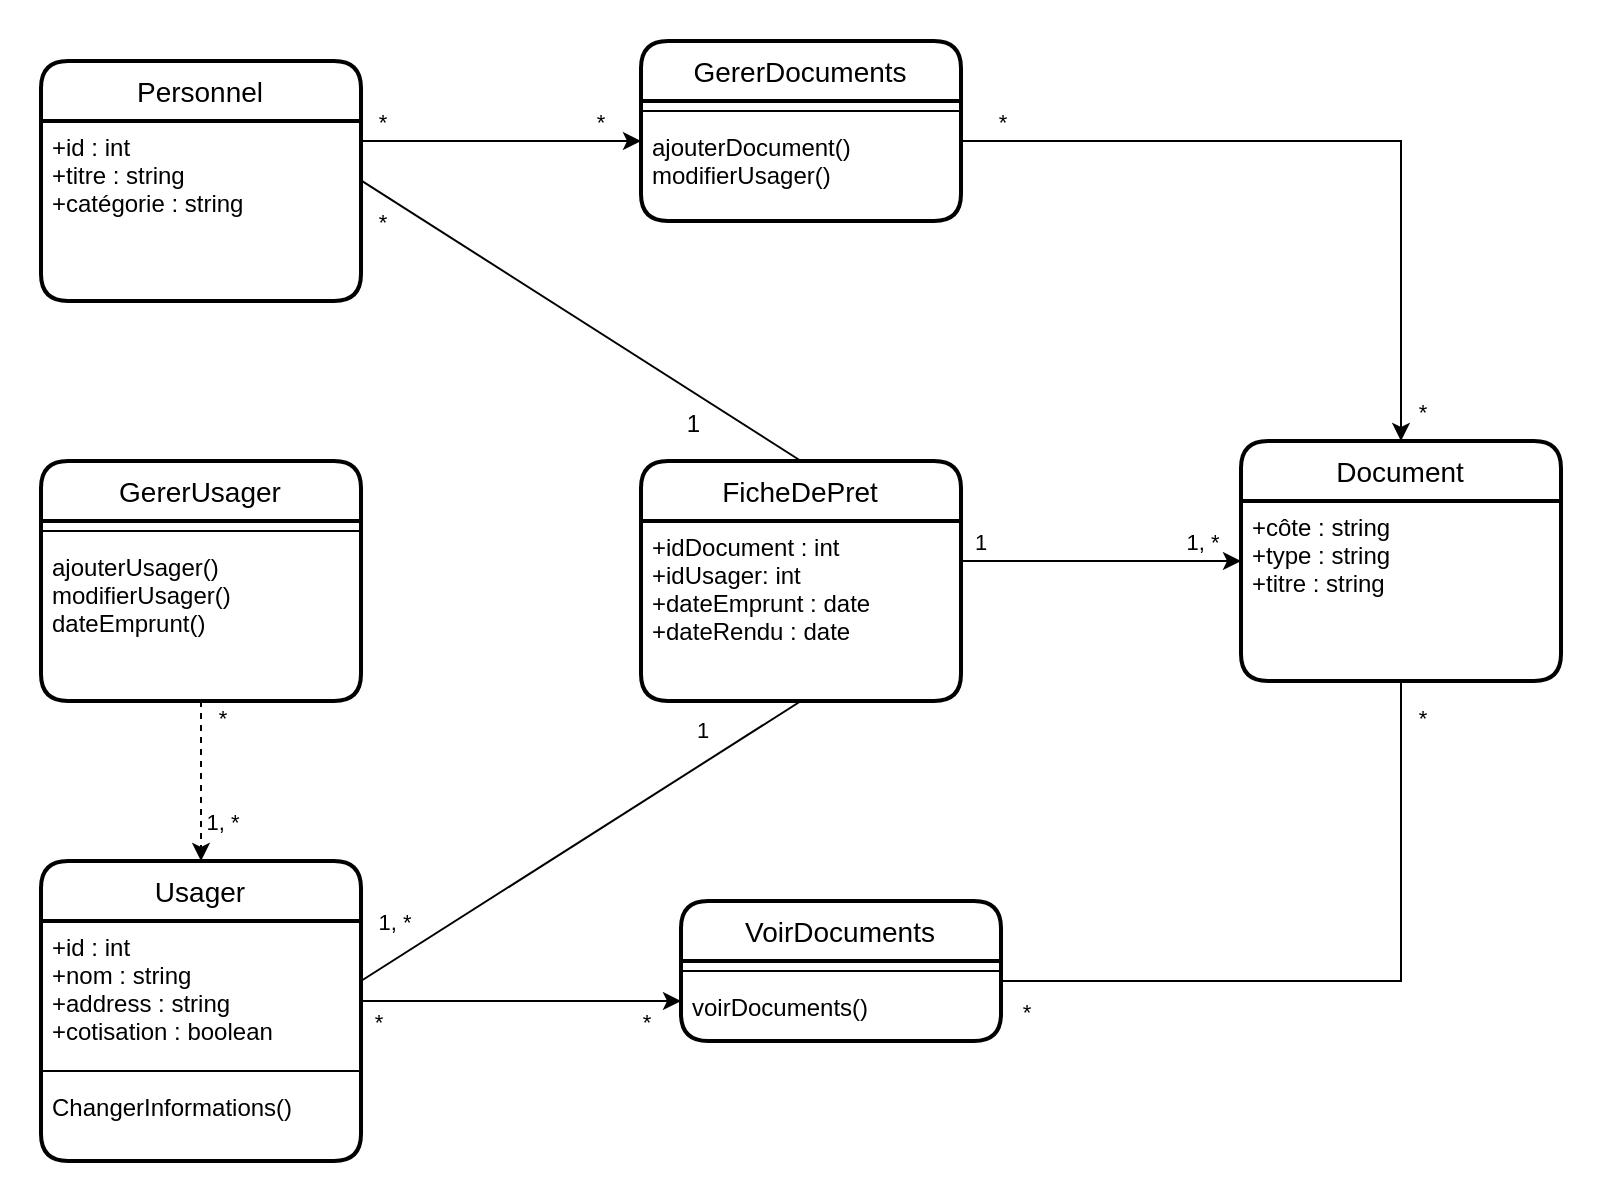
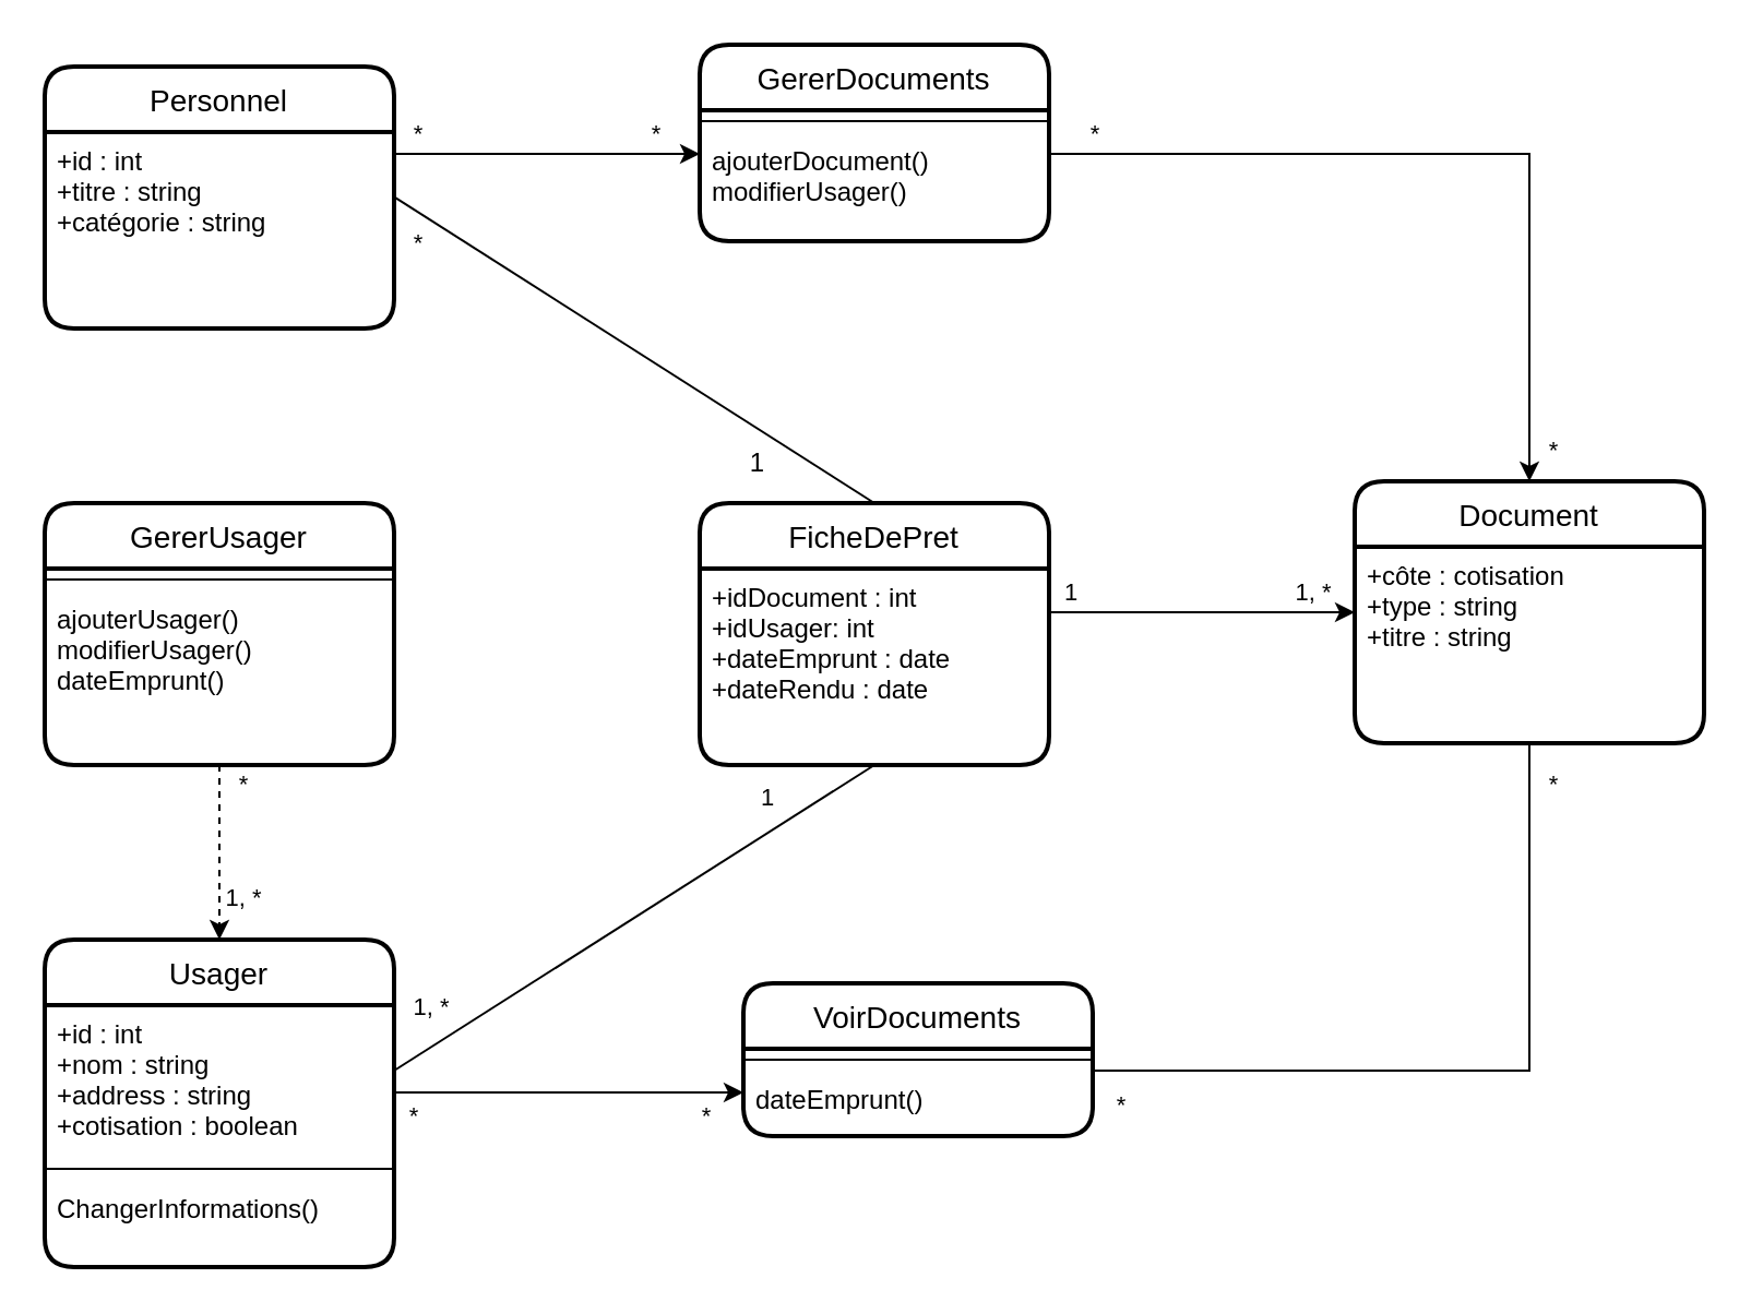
- <mxCell id="3" value="+côte : string&#10;+type : string&#10;+titre : string" style="align=left;strokeColor=none;fillColor=none;spacingLeft=4;fontSize=12;verticalAlign=top;resizable=0;rotatable=0;part=1;" parent="2" vertex="1"><mxGeometry y="30" width="160" height="90" as="geometry" /></mxCell>
+ <mxCell id="3" value="+côte : cotisation&#10;+type : string&#10;+titre : string" style="align=left;strokeColor=none;fillColor=none;spacingLeft=4;fontSize=12;verticalAlign=top;resizable=0;rotatable=0;part=1;" parent="2" vertex="1"><mxGeometry y="30" width="160" height="90" as="geometry" /></mxCell>
- <mxCell id="18" value="voirDocuments()" style="align=left;strokeColor=none;fillColor=none;spacingLeft=4;fontSize=12;verticalAlign=top;resizable=0;rotatable=0;part=1;" parent="16" vertex="1"><mxGeometry y="40" width="160" height="30" as="geometry" /></mxCell>
+ <mxCell id="18" value="dateEmprunt()" style="align=left;strokeColor=none;fillColor=none;spacingLeft=4;fontSize=12;verticalAlign=top;resizable=0;rotatable=0;part=1;" parent="16" vertex="1"><mxGeometry y="40" width="160" height="30" as="geometry" /></mxCell>
